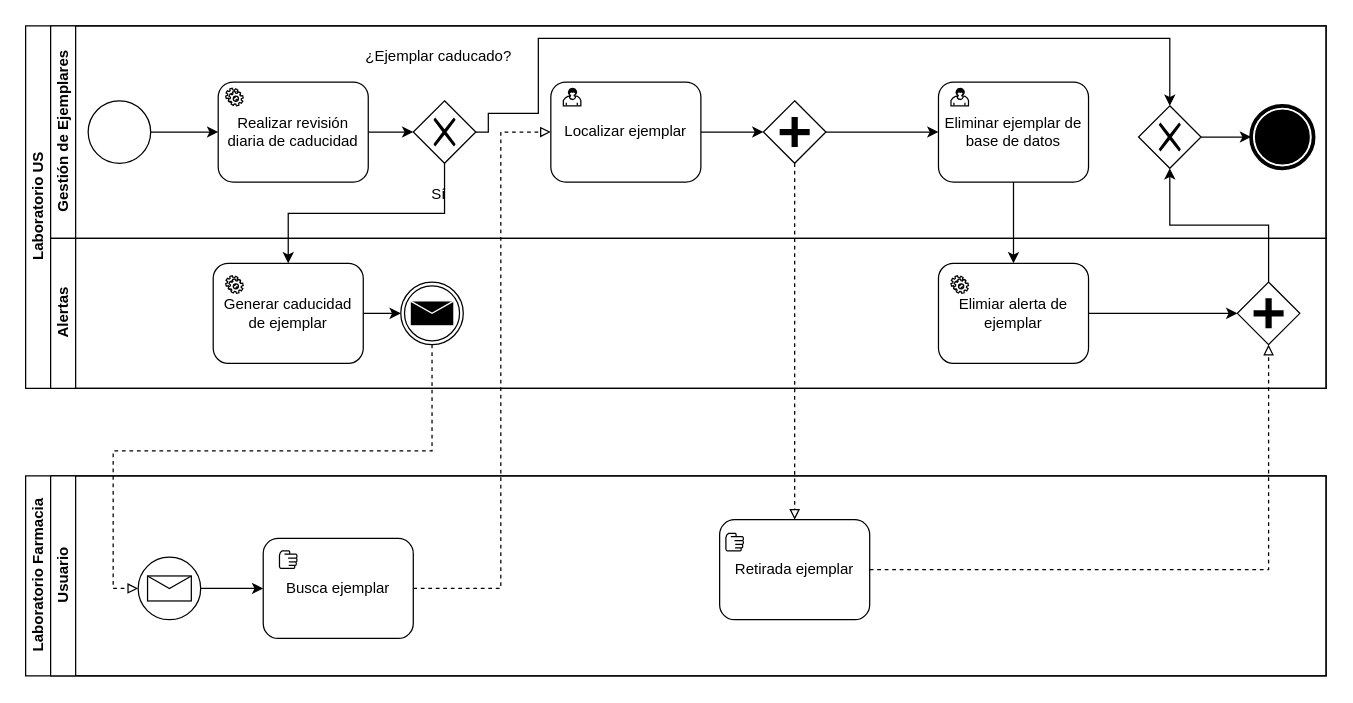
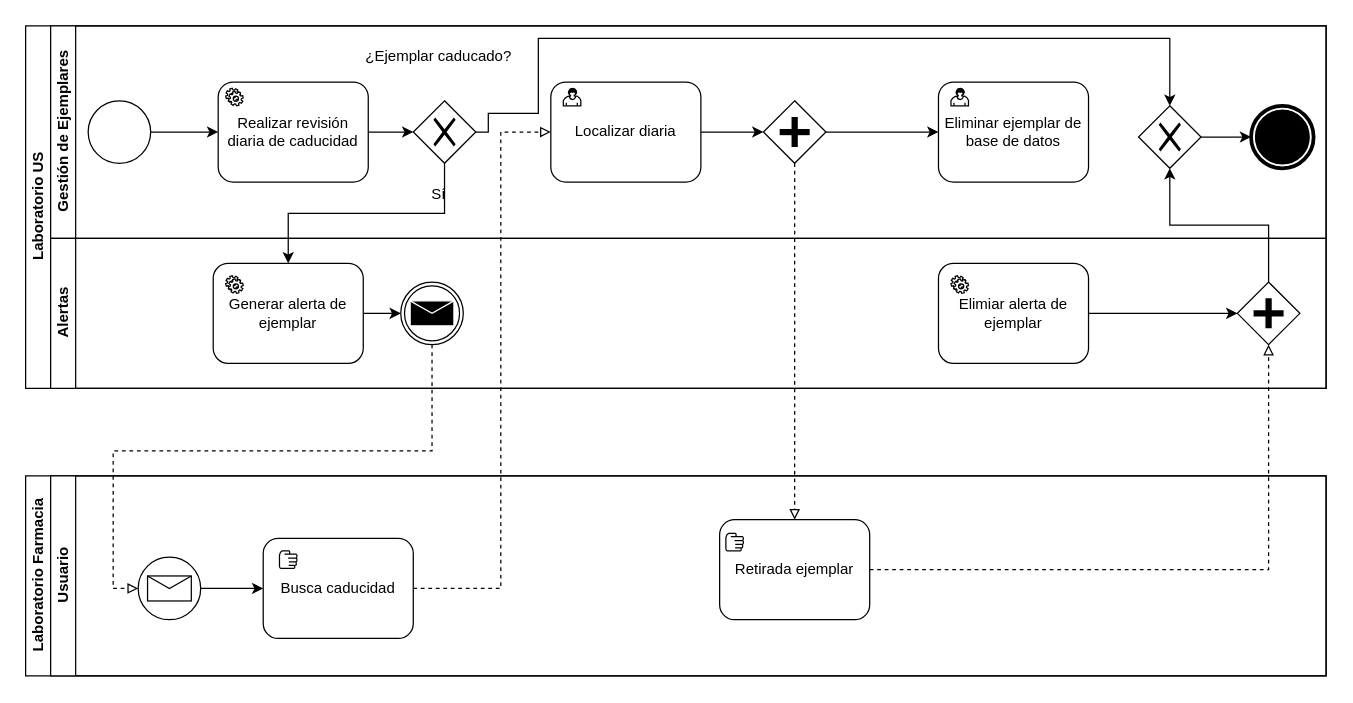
- <mxCell id="13" value="Localizar ejemplar" style="shape=ext;rounded=1;html=1;whiteSpace=wrap;" vertex="1" parent="3"><mxGeometry x="400" y="45" width="120" height="80" as="geometry" /></mxCell>
+ <mxCell id="13" value="Localizar diaria" style="shape=ext;rounded=1;html=1;whiteSpace=wrap;" vertex="1" parent="3"><mxGeometry x="400" y="45" width="120" height="80" as="geometry" /></mxCell>
- <mxCell id="33" style="edgeStyle=orthogonalEdgeStyle;rounded=0;orthogonalLoop=1;jettySize=auto;html=1;exitX=0.5;exitY=1;exitDx=0;exitDy=0;endArrow=classic;endFill=1;" edge="1" parent="2" source="17" target="29"><mxGeometry relative="1" as="geometry" /></mxCell>
- <mxCell id="25" value="Generar caducidad de ejemplar" style="shape=ext;rounded=1;html=1;whiteSpace=wrap;" vertex="1" parent="23"><mxGeometry x="130" y="20" width="120" height="80" as="geometry" /></mxCell>
+ <mxCell id="25" value="Generar alerta de ejemplar" style="shape=ext;rounded=1;html=1;whiteSpace=wrap;" vertex="1" parent="23"><mxGeometry x="130" y="20" width="120" height="80" as="geometry" /></mxCell>
- <mxCell id="37" value="Busca ejemplar" style="shape=ext;rounded=1;html=1;whiteSpace=wrap;" vertex="1" parent="36"><mxGeometry x="170" y="50" width="120" height="80" as="geometry" /></mxCell>
+ <mxCell id="37" value="Busca caducidad" style="shape=ext;rounded=1;html=1;whiteSpace=wrap;" vertex="1" parent="36"><mxGeometry x="170" y="50" width="120" height="80" as="geometry" /></mxCell>
